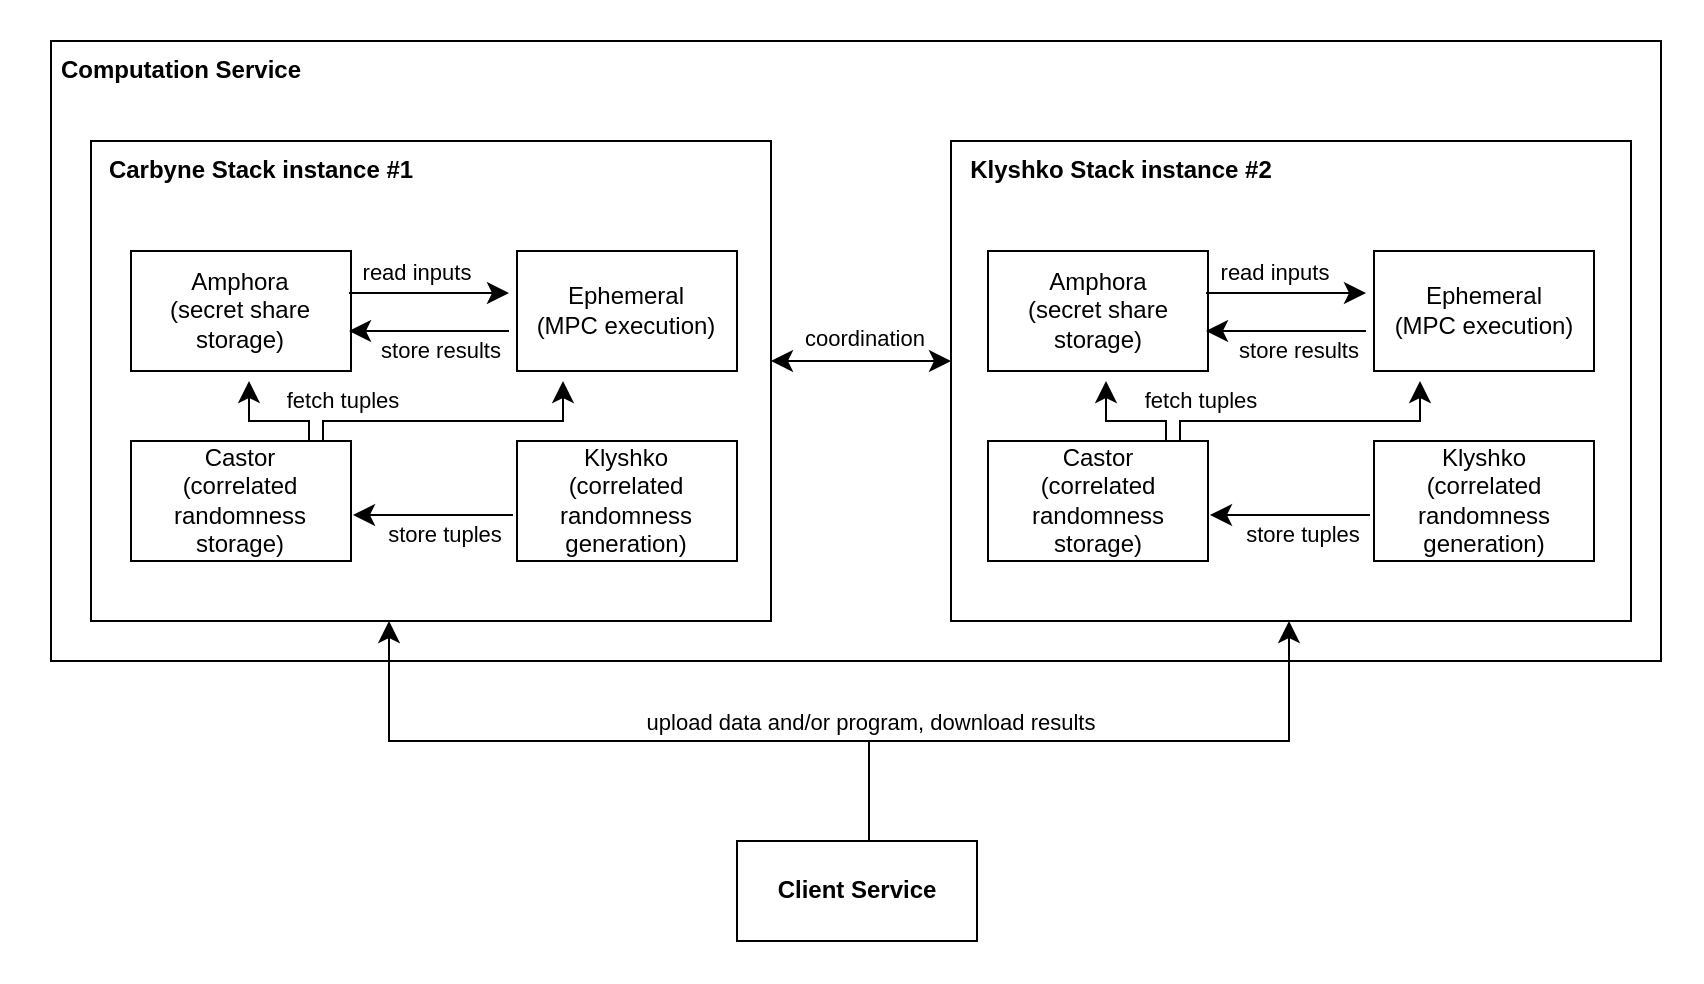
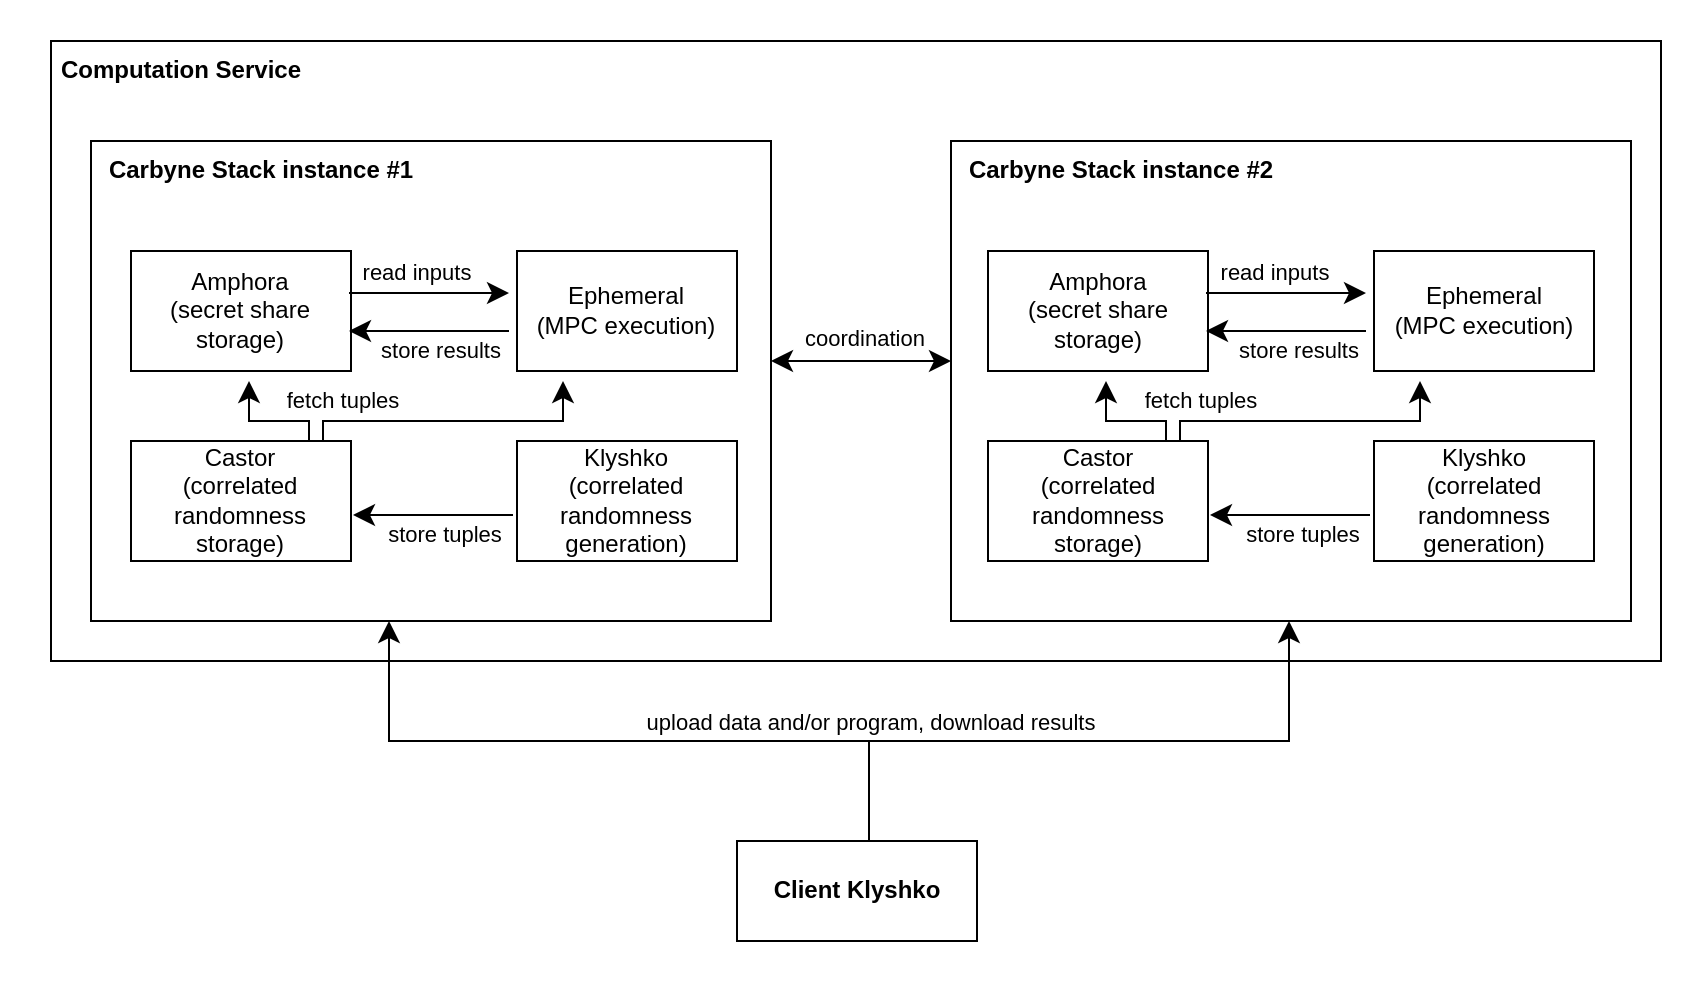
- <mxCell id="10" value="&lt;b&gt;Klyshko Stack instance #2&lt;/b&gt;" style="text;html=1;align=center;verticalAlign=middle;resizable=0;points=[];autosize=1;strokeColor=none;fillColor=none;" vertex="1" parent="1"><mxGeometry x="470" y="70" width="180" height="30" as="geometry" /></mxCell>
+ <mxCell id="10" value="&lt;b&gt;Carbyne Stack instance #2&lt;/b&gt;" style="text;html=1;align=center;verticalAlign=middle;resizable=0;points=[];autosize=1;strokeColor=none;fillColor=none;" vertex="1" parent="1"><mxGeometry x="470" y="70" width="180" height="30" as="geometry" /></mxCell>
- <mxCell id="15" value="&lt;b&gt;Client Service&lt;/b&gt;" style="text;html=1;align=center;verticalAlign=middle;resizable=0;points=[];autosize=1;strokeColor=none;fillColor=none;" vertex="1" parent="1"><mxGeometry x="378" y="430" width="100" height="30" as="geometry" /></mxCell>
+ <mxCell id="15" value="&lt;b&gt;Client Klyshko&lt;/b&gt;" style="text;html=1;align=center;verticalAlign=middle;resizable=0;points=[];autosize=1;strokeColor=none;fillColor=none;" vertex="1" parent="1"><mxGeometry x="378" y="430" width="100" height="30" as="geometry" /></mxCell>
